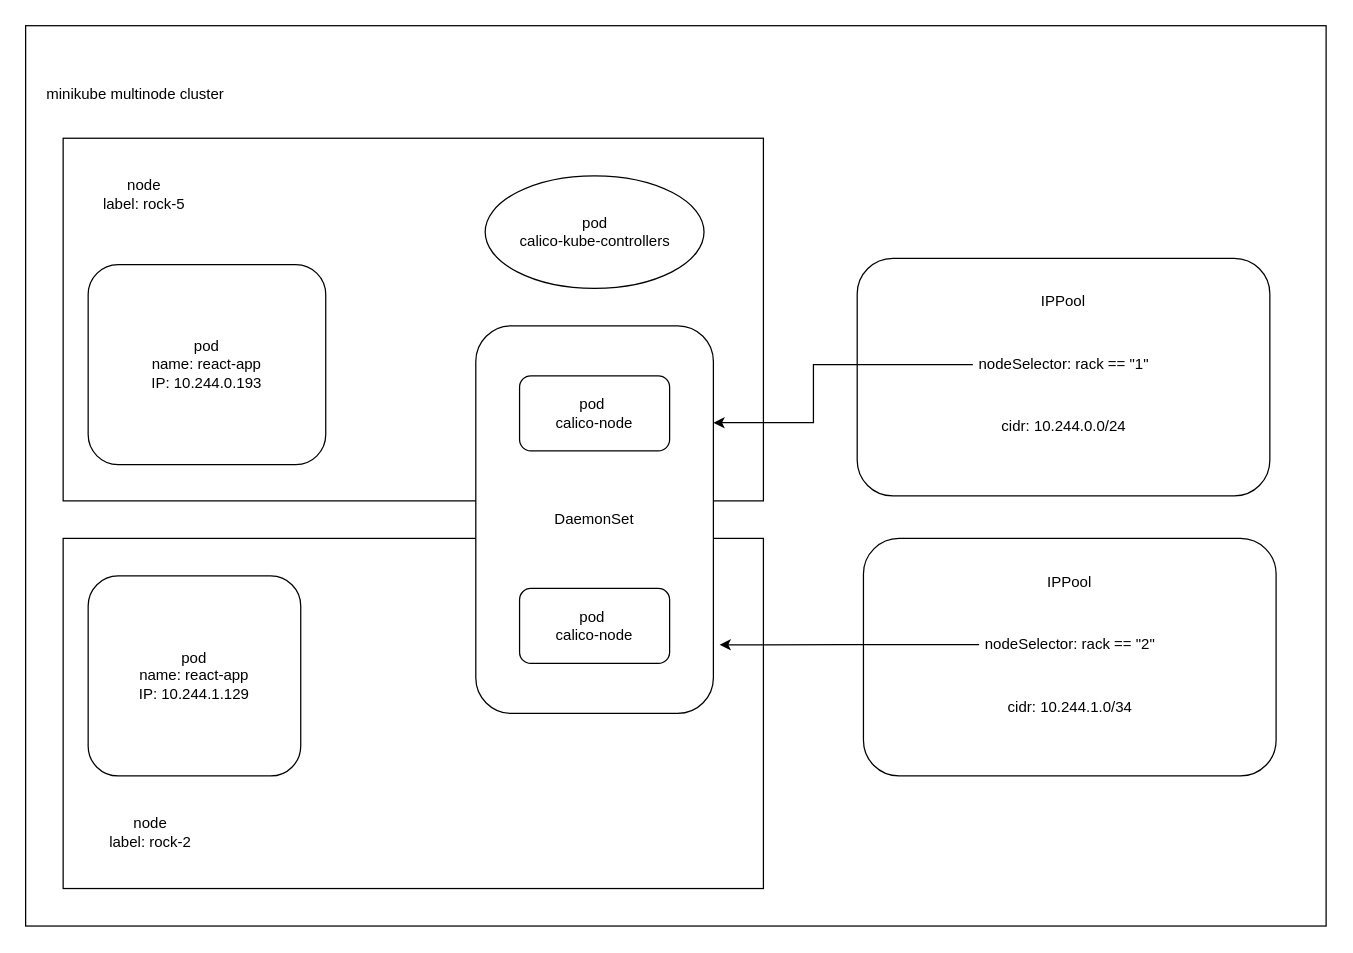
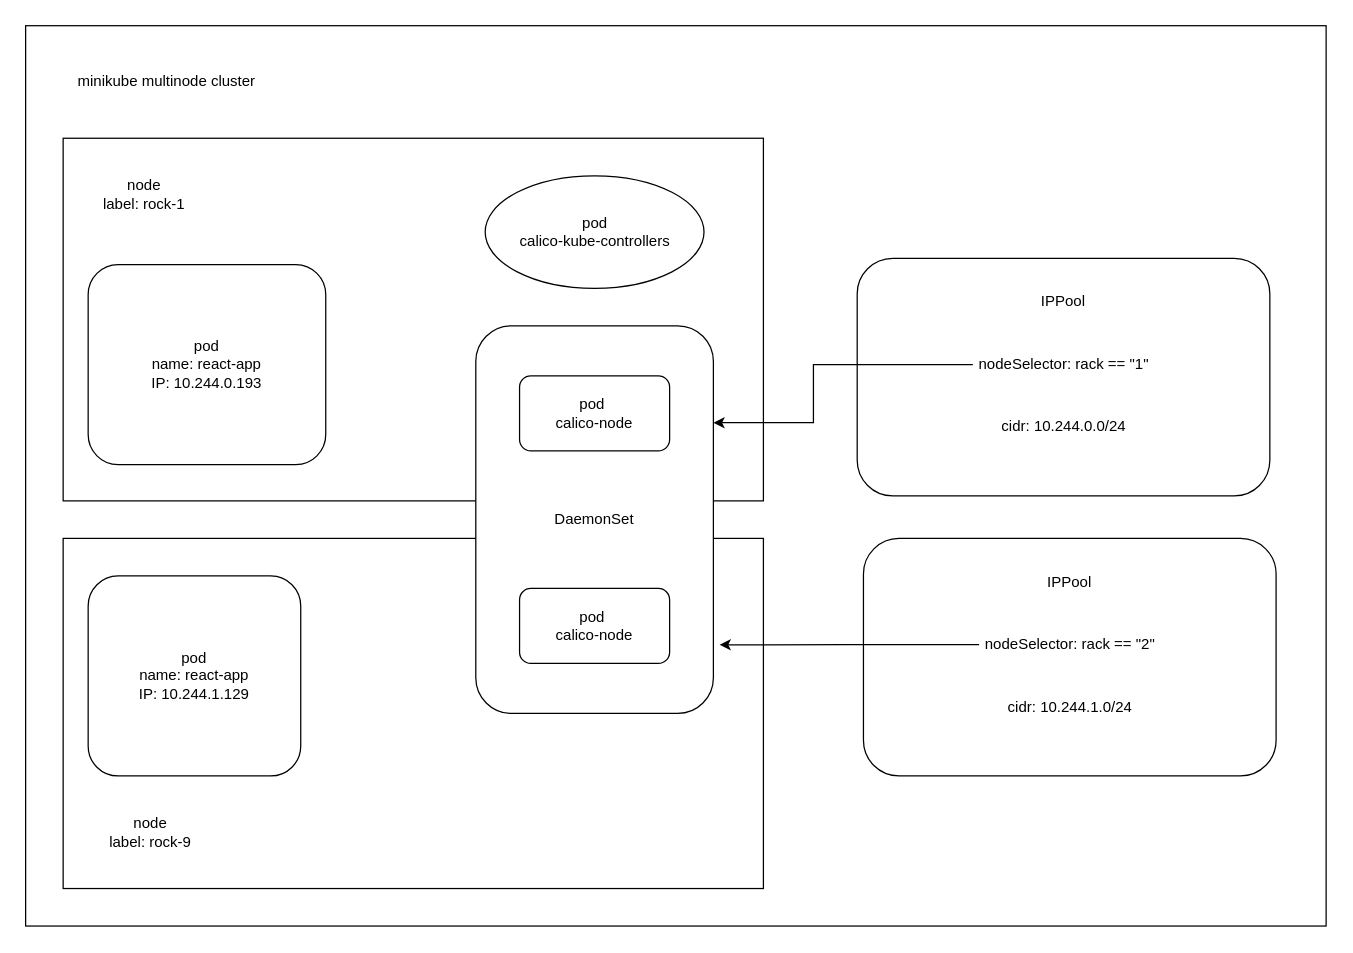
- <mxCell id="7" value="minikube multinode cluster" style="text;html=1;strokeColor=none;fillColor=none;align=center;verticalAlign=middle;whiteSpace=wrap;rounded=0;" vertex="1" parent="1"><mxGeometry x="25" y="60" width="166" height="30" as="geometry" /></mxCell>
+ <mxCell id="7" value="minikube multinode cluster" style="text;html=1;strokeColor=none;fillColor=none;align=center;verticalAlign=middle;whiteSpace=wrap;rounded=0;" vertex="1" parent="1"><mxGeometry x="50" y="50" width="166" height="30" as="geometry" /></mxCell>
- <mxCell id="5" value="node&lt;br&gt;label: rock-5" style="text;html=1;strokeColor=none;fillColor=none;align=center;verticalAlign=middle;whiteSpace=wrap;rounded=0;" vertex="1" parent="1"><mxGeometry x="70" y="140" width="90" height="30" as="geometry" /></mxCell>
+ <mxCell id="5" value="node&lt;br&gt;label: rock-1" style="text;html=1;strokeColor=none;fillColor=none;align=center;verticalAlign=middle;whiteSpace=wrap;rounded=0;" vertex="1" parent="1"><mxGeometry x="70" y="140" width="90" height="30" as="geometry" /></mxCell>
- <mxCell id="16" value="cidr: 10.244.1.0/34" style="text;html=1;strokeColor=none;fillColor=none;align=center;verticalAlign=middle;whiteSpace=wrap;rounded=0;" vertex="1" parent="1"><mxGeometry x="782.5" y="550" width="145" height="30" as="geometry" /></mxCell>
+ <mxCell id="16" value="cidr: 10.244.1.0/24" style="text;html=1;strokeColor=none;fillColor=none;align=center;verticalAlign=middle;whiteSpace=wrap;rounded=0;" vertex="1" parent="1"><mxGeometry x="782.5" y="550" width="145" height="30" as="geometry" /></mxCell>
- <mxCell id="6" value="node&lt;br&gt;label: rock-2" style="text;html=1;strokeColor=none;fillColor=none;align=center;verticalAlign=middle;whiteSpace=wrap;rounded=0;" vertex="1" parent="1"><mxGeometry x="70" y="650" width="100" height="30" as="geometry" /></mxCell>
+ <mxCell id="6" value="node&lt;br&gt;label: rock-9" style="text;html=1;strokeColor=none;fillColor=none;align=center;verticalAlign=middle;whiteSpace=wrap;rounded=0;" vertex="1" parent="1"><mxGeometry x="70" y="650" width="100" height="30" as="geometry" /></mxCell>
